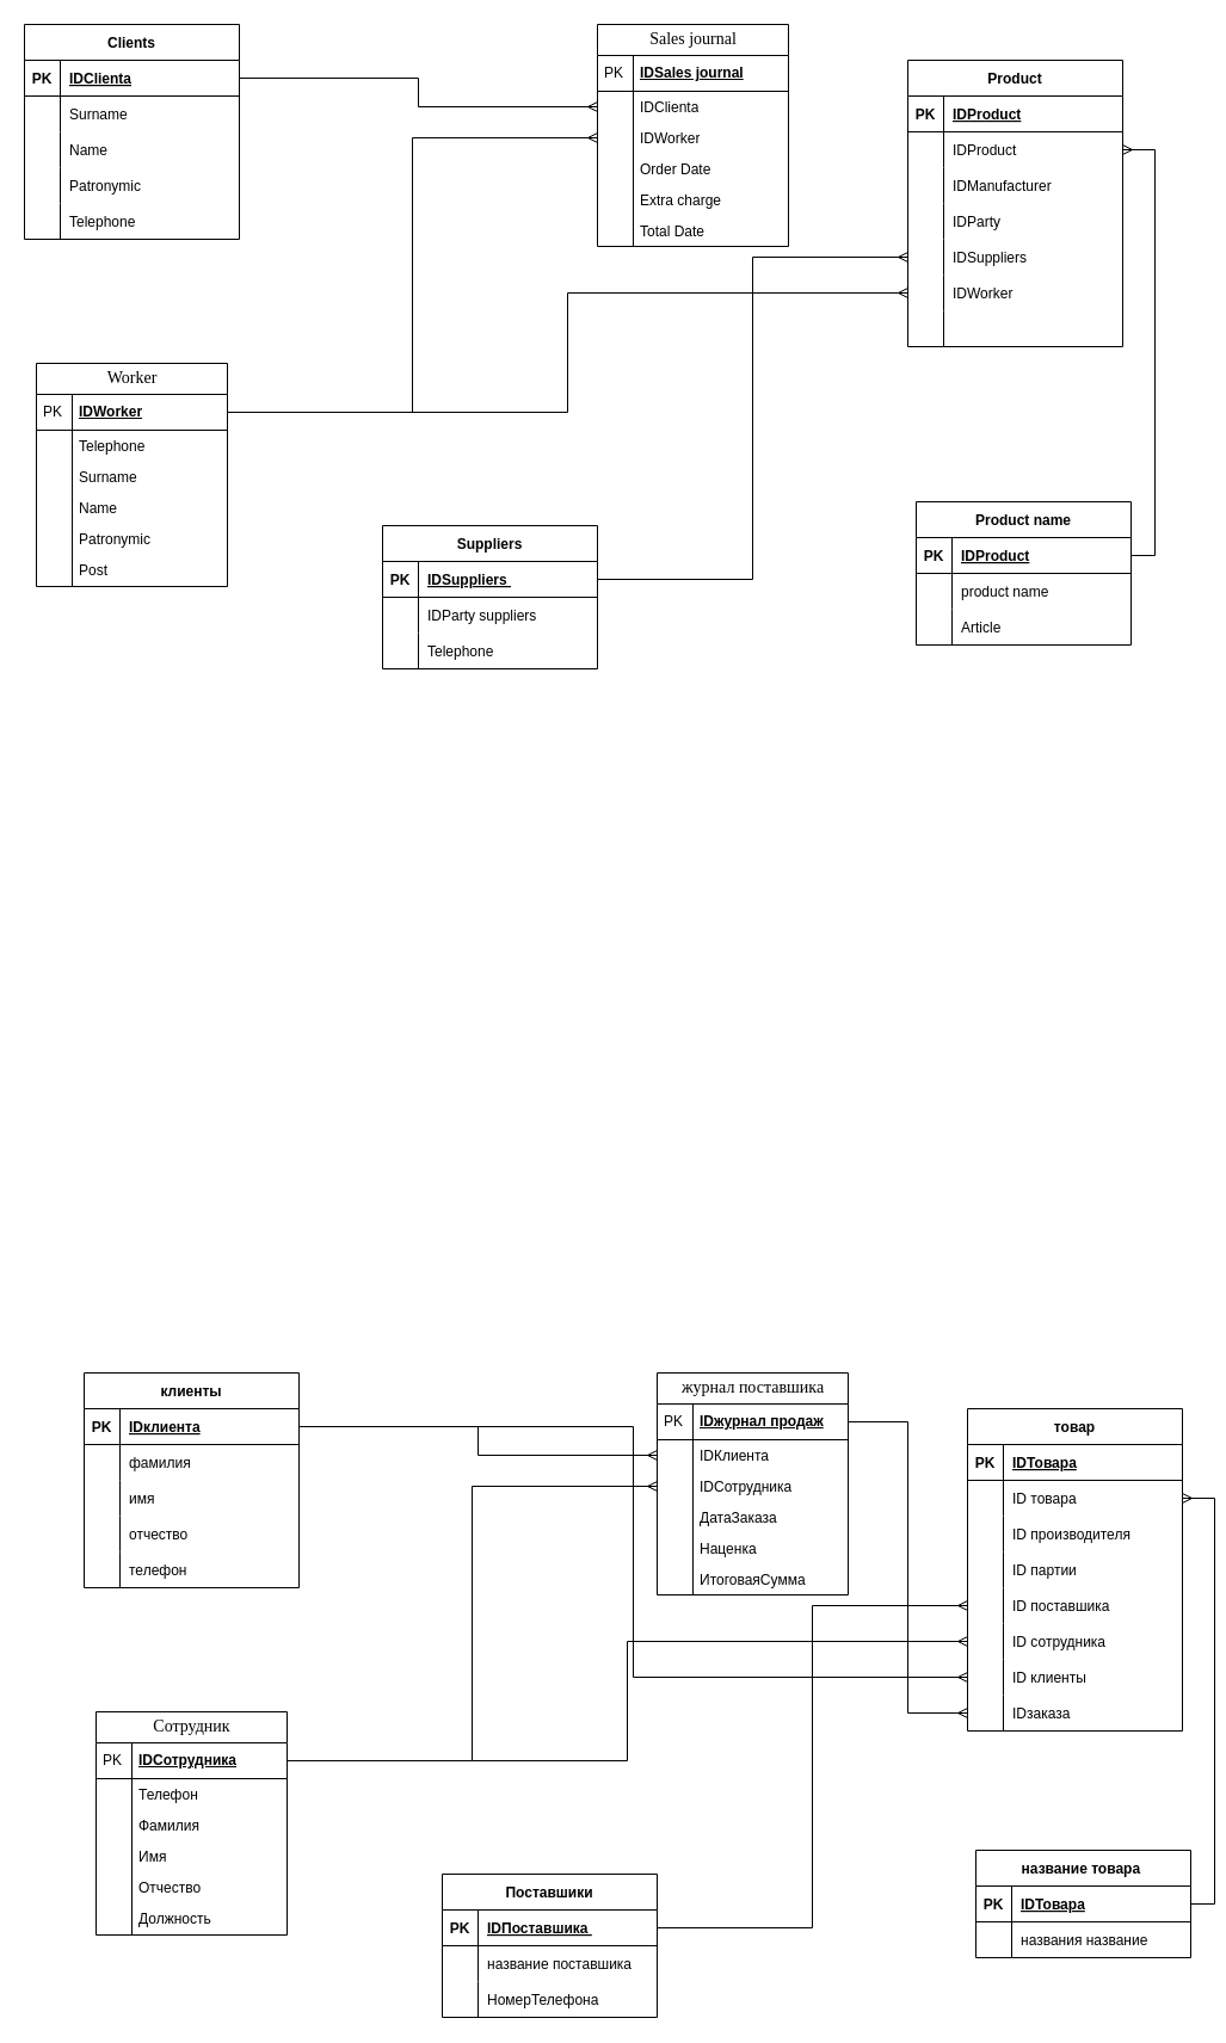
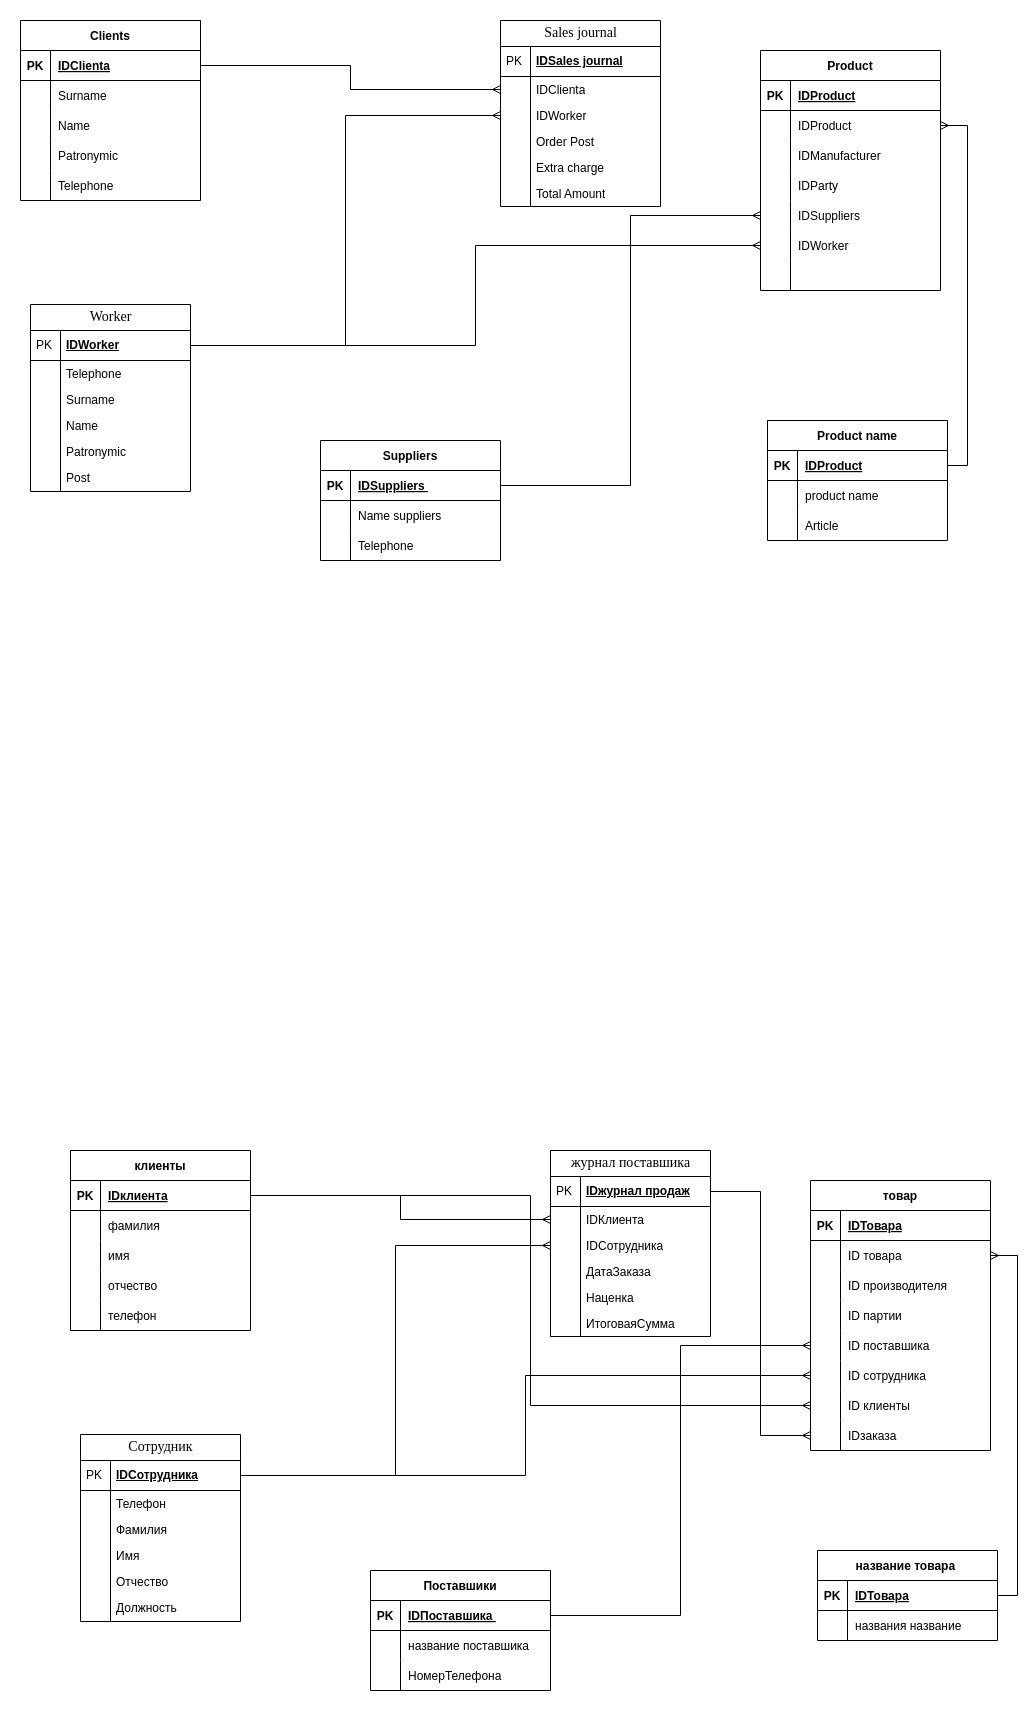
- <mxCell id="60" value="Order Date" style="shape=partialRectangle;top=0;left=0;right=0;bottom=0;html=1;align=left;verticalAlign=top;fillColor=none;spacingLeft=34;spacingRight=4;whiteSpace=wrap;overflow=hidden;rotatable=0;points=[[0,0.5],[1,0.5]];portConstraint=eastwest;dropTarget=0;" parent="53" vertex="1"><mxGeometry y="108" width="160" height="26" as="geometry" /></mxCell>
+ <mxCell id="60" value="Order Post" style="shape=partialRectangle;top=0;left=0;right=0;bottom=0;html=1;align=left;verticalAlign=top;fillColor=none;spacingLeft=34;spacingRight=4;whiteSpace=wrap;overflow=hidden;rotatable=0;points=[[0,0.5],[1,0.5]];portConstraint=eastwest;dropTarget=0;" parent="53" vertex="1"><mxGeometry y="108" width="160" height="26" as="geometry" /></mxCell>
- <mxCell id="64" value="Total Date" style="shape=partialRectangle;top=0;left=0;right=0;bottom=0;html=1;align=left;verticalAlign=top;fillColor=none;spacingLeft=34;spacingRight=4;whiteSpace=wrap;overflow=hidden;rotatable=0;points=[[0,0.5],[1,0.5]];portConstraint=eastwest;dropTarget=0;" parent="53" vertex="1"><mxGeometry y="160" width="160" height="26" as="geometry" /></mxCell>
+ <mxCell id="64" value="Total Amount" style="shape=partialRectangle;top=0;left=0;right=0;bottom=0;html=1;align=left;verticalAlign=top;fillColor=none;spacingLeft=34;spacingRight=4;whiteSpace=wrap;overflow=hidden;rotatable=0;points=[[0,0.5],[1,0.5]];portConstraint=eastwest;dropTarget=0;" parent="53" vertex="1"><mxGeometry y="160" width="160" height="26" as="geometry" /></mxCell>
- <mxCell id="83" value="IDParty suppliers" style="shape=partialRectangle;connectable=0;fillColor=none;top=0;left=0;bottom=0;right=0;align=left;spacingLeft=6;overflow=hidden;" parent="81" vertex="1"><mxGeometry x="30" width="150" height="30" as="geometry"><mxRectangle width="150" height="30" as="alternateBounds" /></mxGeometry></mxCell>
+ <mxCell id="83" value="Name suppliers" style="shape=partialRectangle;connectable=0;fillColor=none;top=0;left=0;bottom=0;right=0;align=left;spacingLeft=6;overflow=hidden;" parent="81" vertex="1"><mxGeometry x="30" width="150" height="30" as="geometry"><mxRectangle width="150" height="30" as="alternateBounds" /></mxGeometry></mxCell>
